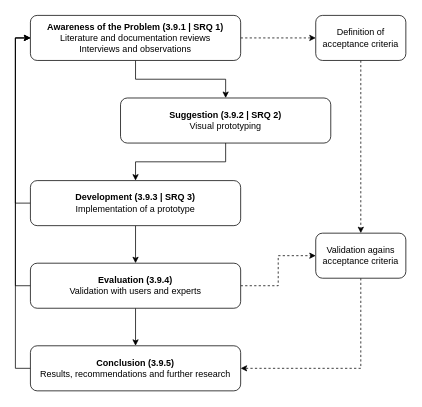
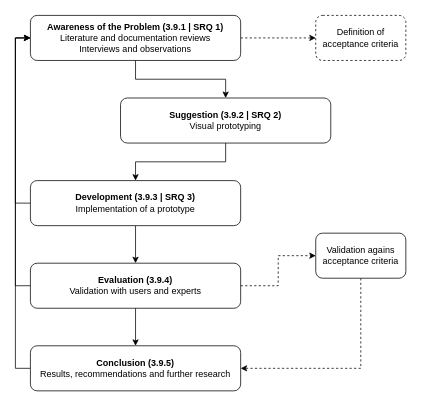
- <mxCell id="17" value="Definition of acceptance criteria" style="rounded=1;whiteSpace=wrap;html=1;" vertex="1" parent="1"><mxGeometry x="420" y="20" width="120" height="60" as="geometry" /></mxCell>
+ <mxCell id="17" value="Definition of acceptance criteria" style="rounded=1;whiteSpace=wrap;html=1;dashed=1;" vertex="1" parent="1"><mxGeometry x="420" y="20" width="120" height="60" as="geometry" /></mxCell>
- <mxCell id="16" style="edgeStyle=orthogonalEdgeStyle;rounded=0;orthogonalLoop=1;jettySize=auto;html=1;entryX=0.5;entryY=0;entryDx=0;entryDy=0;dashed=1;" edge="1" parent="1" source="17" target="19"><mxGeometry relative="1" as="geometry" /></mxCell>
